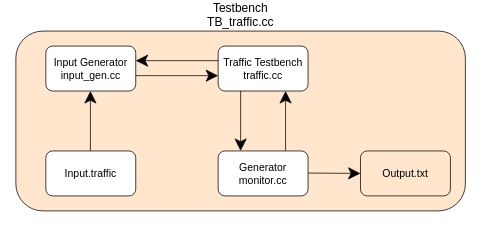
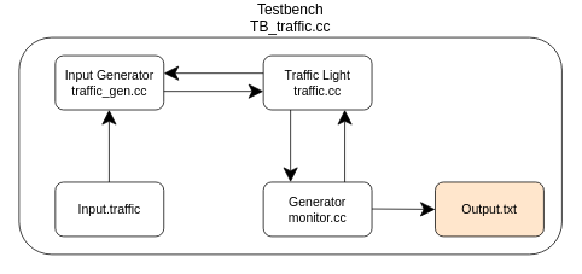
- <mxCell id="4" value="&lt;font style=&quot;font-size: 14px&quot;&gt;Input Generator&lt;br&gt;input_gen.cc&lt;/font&gt;" style="rounded=1;whiteSpace=wrap;html=1;hachureGap=4;pointerEvents=0;" vertex="1" parent="1"><mxGeometry x="60" y="40" width="120" height="60" as="geometry" /></mxCell>
+ <mxCell id="4" value="&lt;font style=&quot;font-size: 14px&quot;&gt;Input Generator&lt;br&gt;traffic_gen.cc&lt;/font&gt;" style="rounded=1;whiteSpace=wrap;html=1;hachureGap=4;pointerEvents=0;" vertex="1" parent="1"><mxGeometry x="60" y="40" width="120" height="60" as="geometry" /></mxCell>
- <mxCell id="3" value="&lt;font style=&quot;font-size: 14px&quot;&gt;Traffic Testbench&lt;br&gt;traffic.cc&lt;/font&gt;" style="rounded=1;whiteSpace=wrap;html=1;hachureGap=4;pointerEvents=0;" vertex="1" parent="1"><mxGeometry x="290" y="40" width="120" height="60" as="geometry" /></mxCell>
+ <mxCell id="3" value="&lt;font style=&quot;font-size: 14px&quot;&gt;Traffic Light&lt;br&gt;traffic.cc&lt;/font&gt;" style="rounded=1;whiteSpace=wrap;html=1;hachureGap=4;pointerEvents=0;" vertex="1" parent="1"><mxGeometry x="290" y="40" width="120" height="60" as="geometry" /></mxCell>
- <mxCell id="2" value="&lt;font style=&quot;font-size: 16px&quot;&gt;Testbench&lt;br&gt;TB_traffic.cc&lt;br&gt;&lt;/font&gt;" style="rounded=1;whiteSpace=wrap;html=1;hachureGap=4;pointerEvents=0;align=center;labelPosition=center;verticalLabelPosition=top;verticalAlign=bottom;fillColor=#ffe6cc;" vertex="1" parent="1"><mxGeometry x="20" y="20" width="600" height="240" as="geometry" /></mxCell>
+ <mxCell id="2" value="&lt;font style=&quot;font-size: 16px&quot;&gt;Testbench&lt;br&gt;TB_traffic.cc&lt;br&gt;&lt;/font&gt;" style="rounded=1;whiteSpace=wrap;html=1;hachureGap=4;pointerEvents=0;align=center;labelPosition=center;verticalLabelPosition=top;verticalAlign=bottom;" vertex="1" parent="1"><mxGeometry x="20" y="20" width="600" height="240" as="geometry" /></mxCell>
